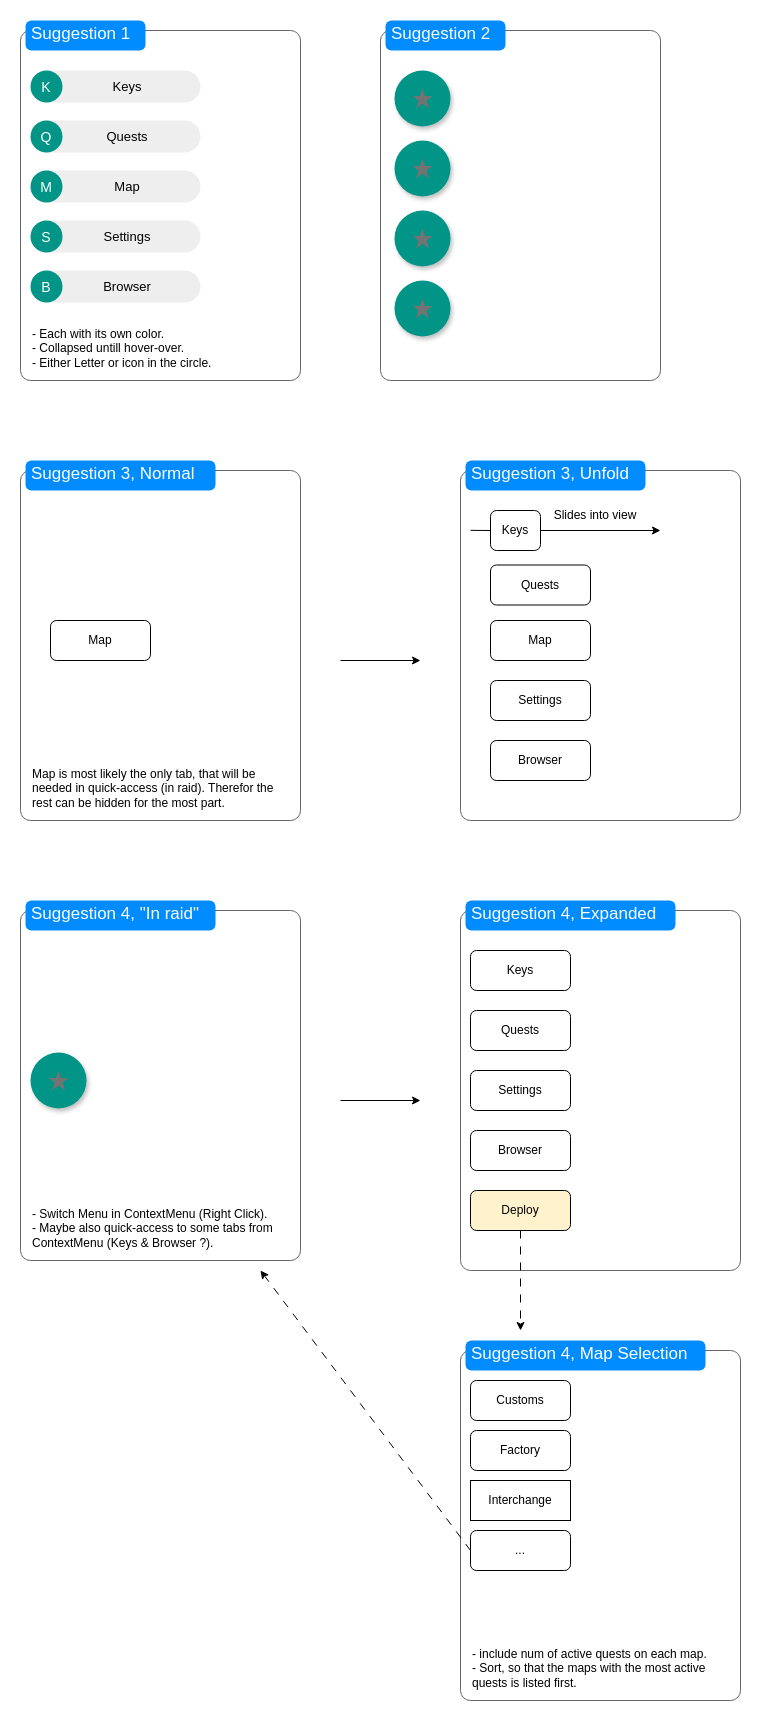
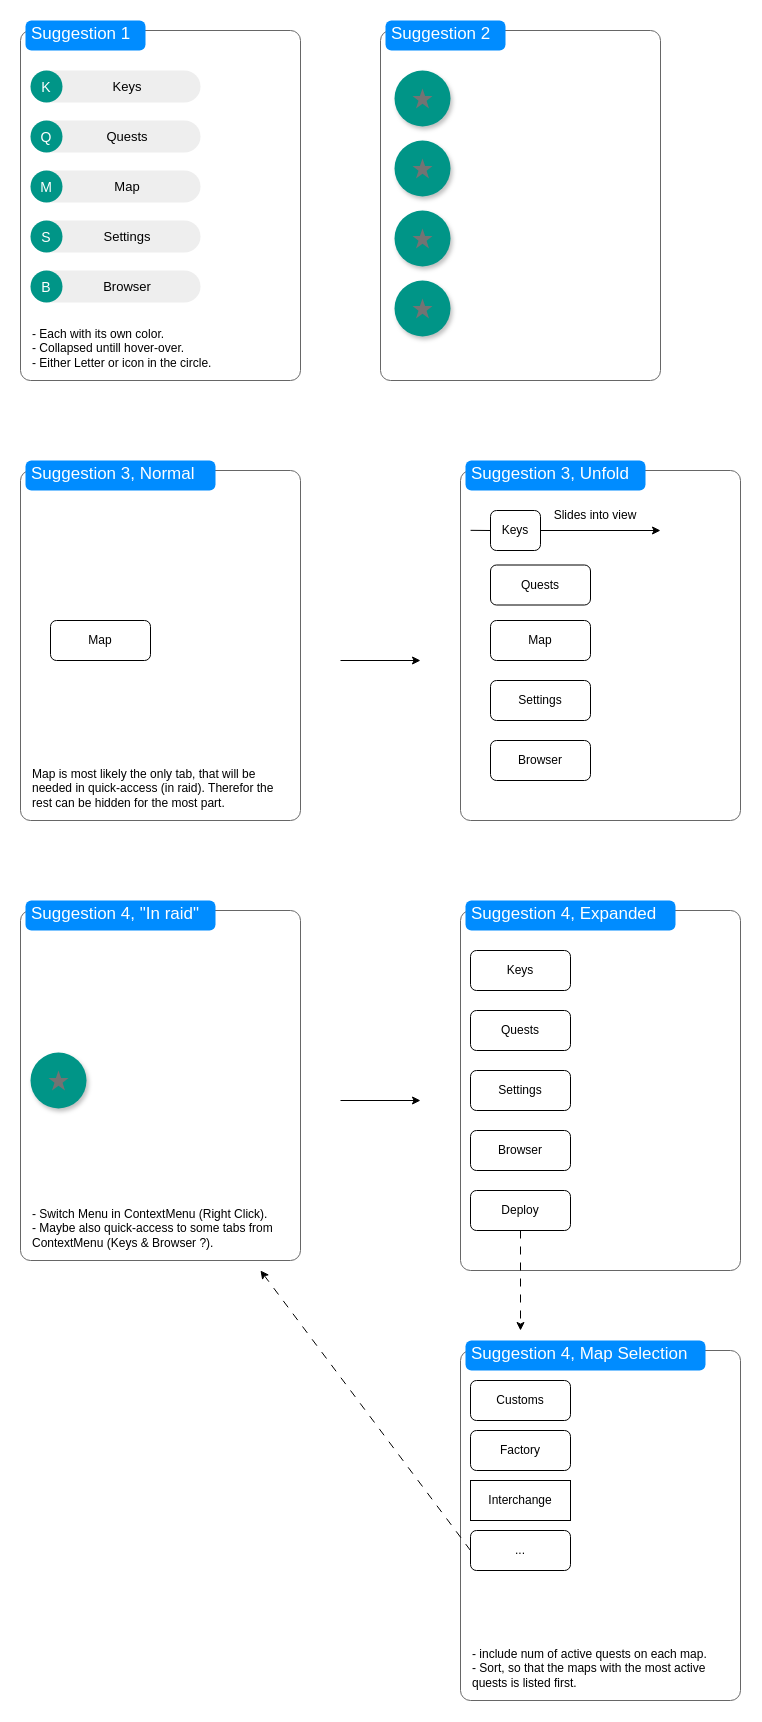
- <mxCell id="51" value="Deploy" style="rounded=1;whiteSpace=wrap;html=1;fillColor=#fff2cc;" parent="45" vertex="1"><mxGeometry x="10" y="290" width="100" height="40" as="geometry" /></mxCell>
+ <mxCell id="51" value="Deploy" style="rounded=1;whiteSpace=wrap;html=1;" parent="45" vertex="1"><mxGeometry x="10" y="290" width="100" height="40" as="geometry" /></mxCell>
